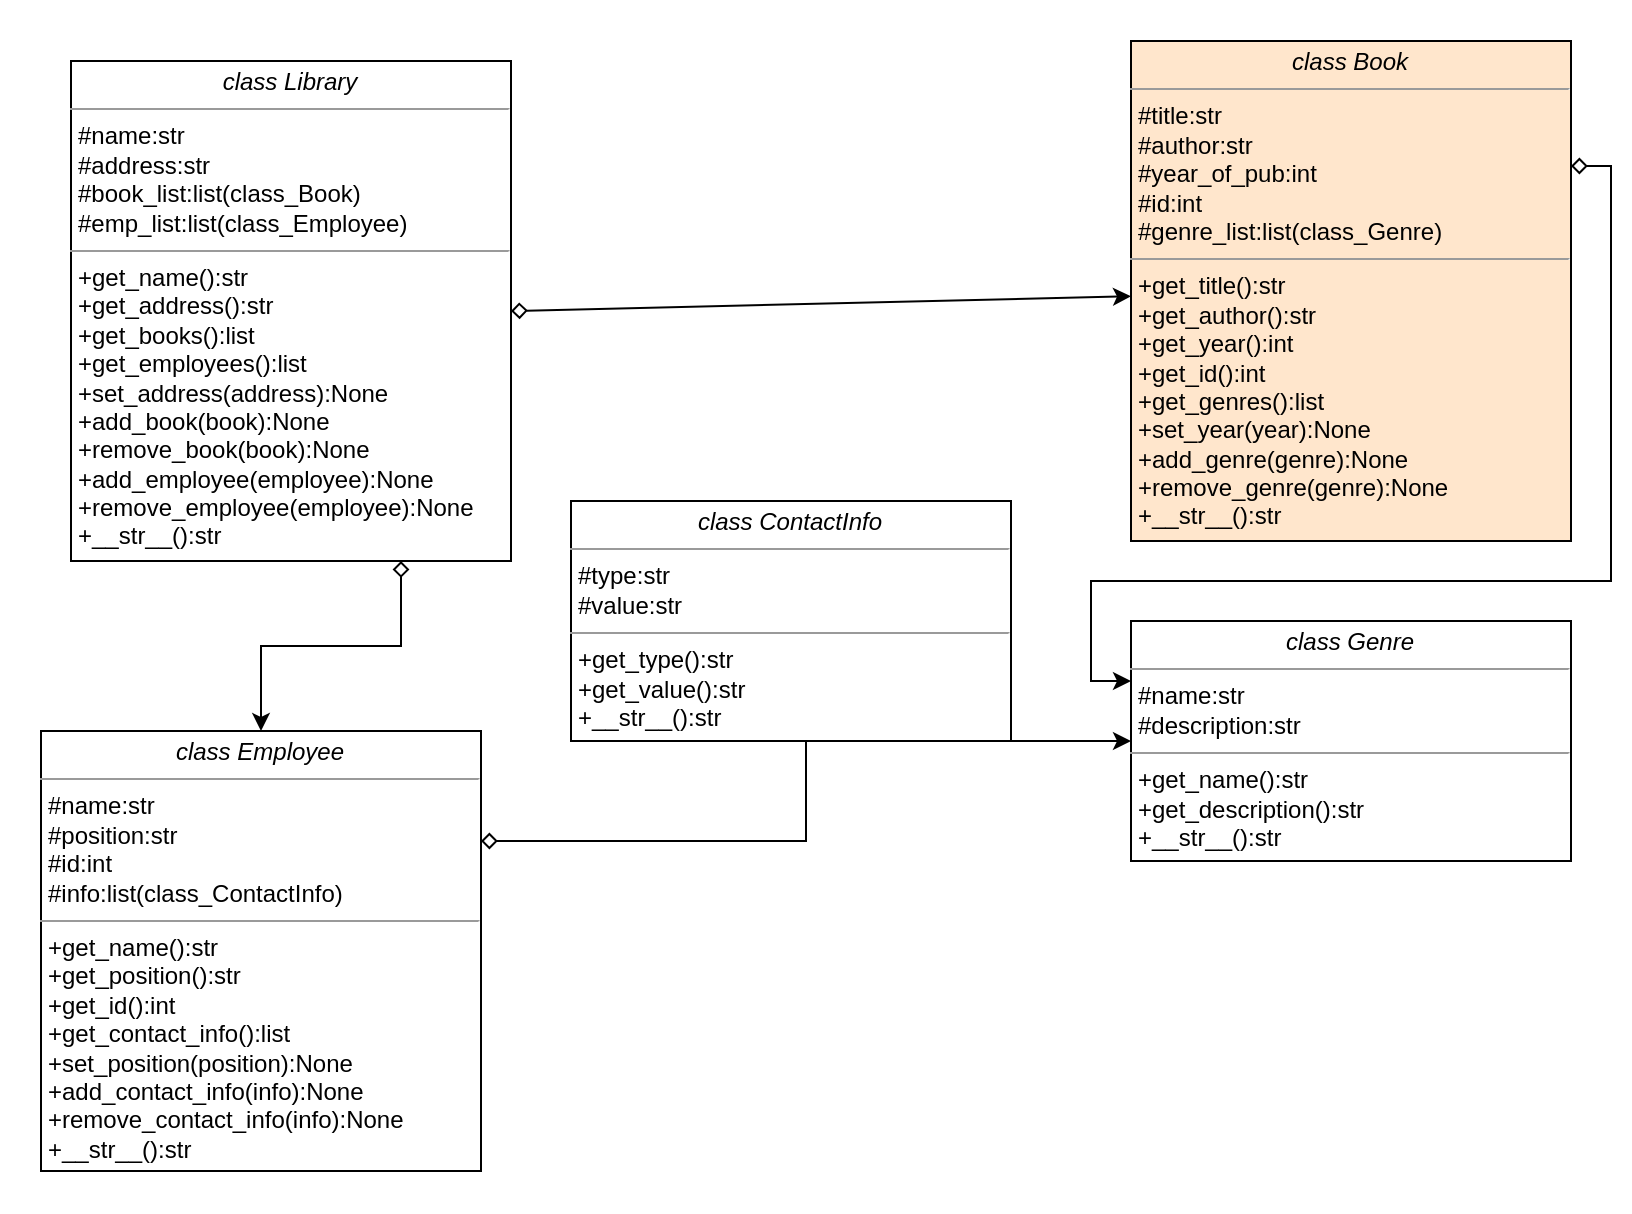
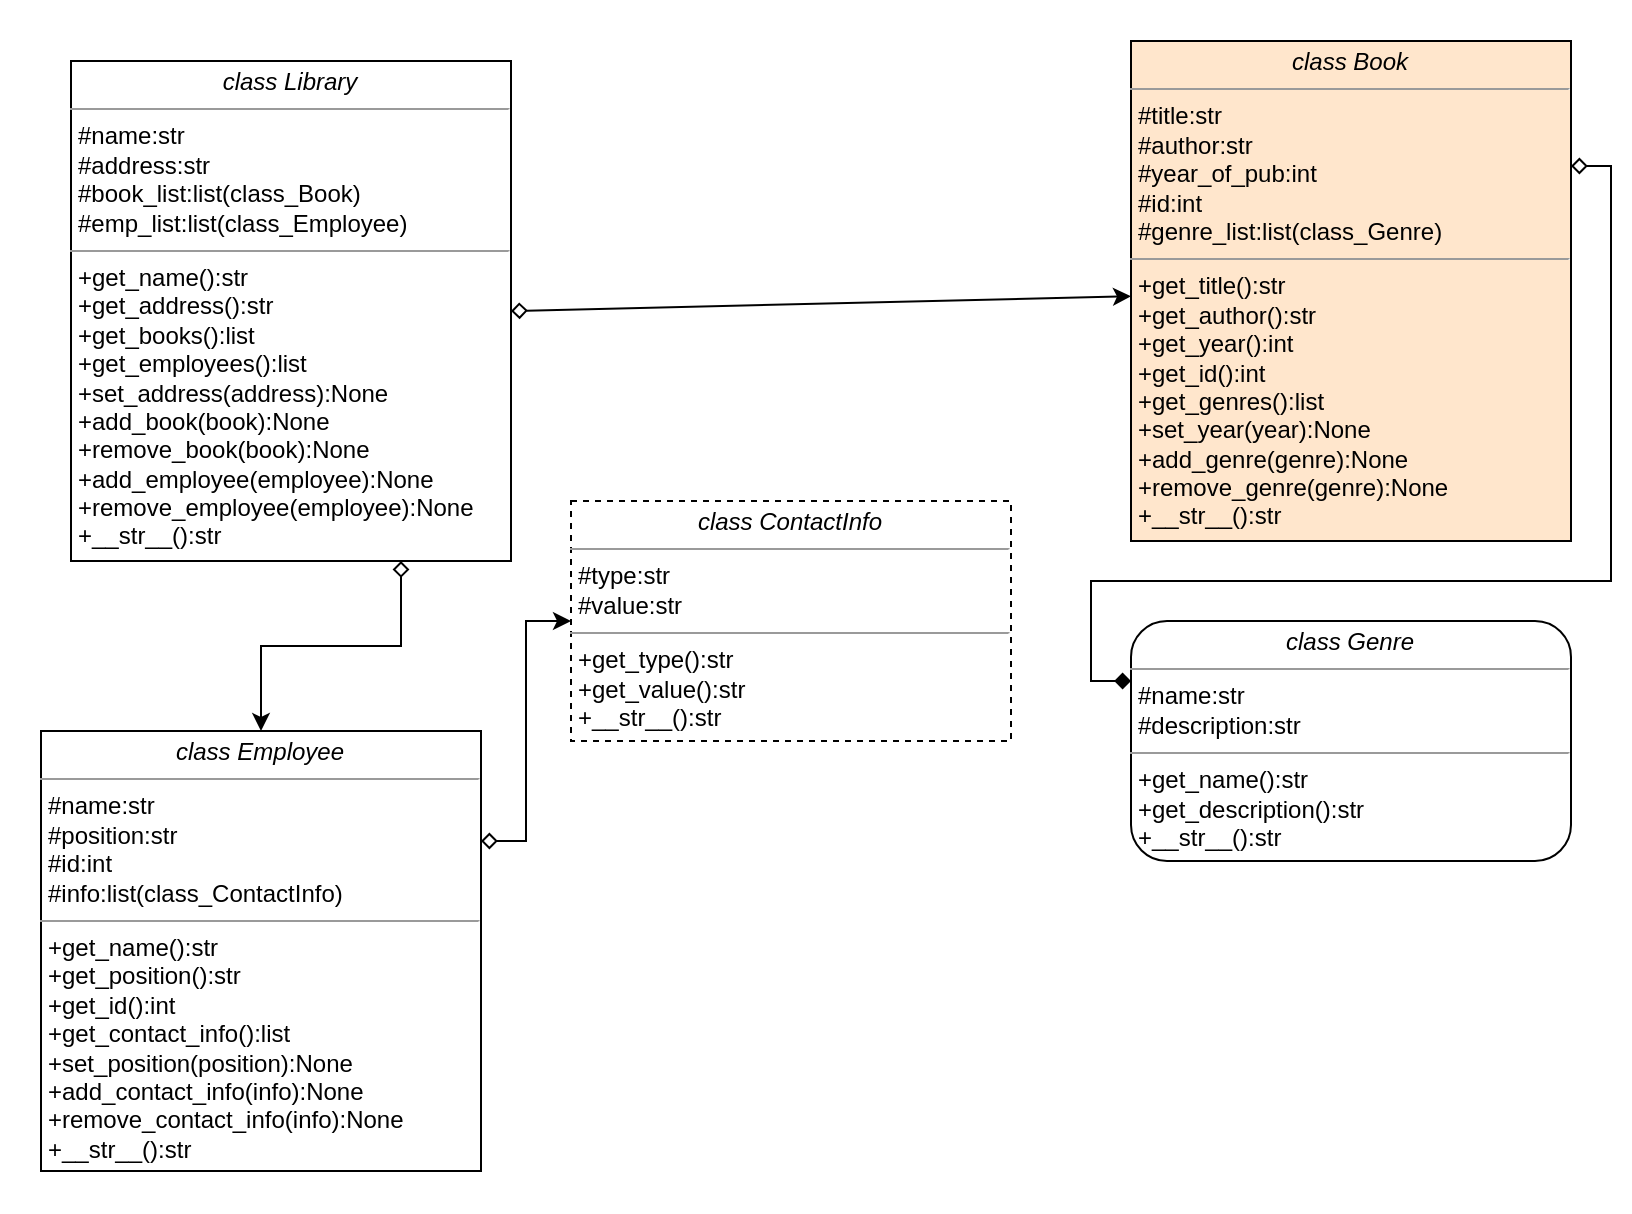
- <mxCell id="10" value="&lt;p style=&quot;margin:0px;margin-top:4px;text-align:center;&quot;&gt;&lt;i&gt;class ContactInfo&lt;/i&gt;&lt;/p&gt;&lt;hr size=&quot;1&quot;&gt;&lt;p style=&quot;margin:0px;margin-left:4px;&quot;&gt;#type:str&lt;br&gt;&lt;/p&gt;&lt;p style=&quot;margin:0px;margin-left:4px;&quot;&gt;#value:str&lt;/p&gt;&lt;hr size=&quot;1&quot;&gt;&lt;p style=&quot;margin:0px;margin-left:4px;&quot;&gt;+get_type():str&lt;/p&gt;&lt;p style=&quot;margin:0px;margin-left:4px;&quot;&gt;+get_value():str&lt;/p&gt;&lt;p style=&quot;margin:0px;margin-left:4px;&quot;&gt;+__str__():str&lt;/p&gt;&lt;p style=&quot;margin:0px;margin-left:4px;&quot;&gt;&lt;br&gt;&lt;/p&gt;" style="verticalAlign=top;align=left;overflow=fill;fontSize=12;fontFamily=Helvetica;html=1;rounded=0;shadow=0;comic=0;labelBackgroundColor=none;strokeWidth=1" parent="1" vertex="1"><mxGeometry x="285" y="250" width="220" height="120" as="geometry" /></mxCell>
+ <mxCell id="10" value="&lt;p style=&quot;margin:0px;margin-top:4px;text-align:center;&quot;&gt;&lt;i&gt;class ContactInfo&lt;/i&gt;&lt;/p&gt;&lt;hr size=&quot;1&quot;&gt;&lt;p style=&quot;margin:0px;margin-left:4px;&quot;&gt;#type:str&lt;br&gt;&lt;/p&gt;&lt;p style=&quot;margin:0px;margin-left:4px;&quot;&gt;#value:str&lt;/p&gt;&lt;hr size=&quot;1&quot;&gt;&lt;p style=&quot;margin:0px;margin-left:4px;&quot;&gt;+get_type():str&lt;/p&gt;&lt;p style=&quot;margin:0px;margin-left:4px;&quot;&gt;+get_value():str&lt;/p&gt;&lt;p style=&quot;margin:0px;margin-left:4px;&quot;&gt;+__str__():str&lt;/p&gt;&lt;p style=&quot;margin:0px;margin-left:4px;&quot;&gt;&lt;br&gt;&lt;/p&gt;" style="verticalAlign=top;align=left;overflow=fill;fontSize=12;fontFamily=Helvetica;html=1;rounded=0;shadow=0;comic=0;labelBackgroundColor=none;strokeWidth=1;dashed=1;" parent="1" vertex="1"><mxGeometry x="285" y="250" width="220" height="120" as="geometry" /></mxCell>
- <mxCell id="4" style="edgeStyle=orthogonalEdgeStyle;rounded=0;orthogonalLoop=1;jettySize=auto;html=1;exitX=1;exitY=0.25;exitDx=0;exitDy=0;entryX=0;entryY=0.25;entryDx=0;entryDy=0;startArrow=diamond;startFill=0;" parent="1" source="5" target="9" edge="1"><mxGeometry relative="1" as="geometry" /></mxCell>
+ <mxCell id="4" style="edgeStyle=orthogonalEdgeStyle;rounded=0;orthogonalLoop=1;jettySize=auto;html=1;exitX=1;exitY=0.25;exitDx=0;exitDy=0;entryX=0;entryY=0.25;entryDx=0;entryDy=0;startArrow=diamond;startFill=0;endArrow=diamond;" parent="1" source="5" target="9" edge="1"><mxGeometry relative="1" as="geometry" /></mxCell>
- <mxCell id="9" value="&lt;p style=&quot;margin:0px;margin-top:4px;text-align:center;&quot;&gt;&lt;i&gt;class Genre&lt;/i&gt;&lt;/p&gt;&lt;hr size=&quot;1&quot;&gt;&lt;p style=&quot;margin:0px;margin-left:4px;&quot;&gt;#name:str&lt;br&gt;&lt;/p&gt;&lt;p style=&quot;margin:0px;margin-left:4px;&quot;&gt;#description:str&lt;/p&gt;&lt;hr size=&quot;1&quot;&gt;&lt;p style=&quot;margin:0px;margin-left:4px;&quot;&gt;+get_name():str&lt;/p&gt;&lt;p style=&quot;margin:0px;margin-left:4px;&quot;&gt;+get_description():str&lt;/p&gt;&lt;p style=&quot;margin:0px;margin-left:4px;&quot;&gt;+__str__():str&lt;/p&gt;&lt;p style=&quot;margin:0px;margin-left:4px;&quot;&gt;&lt;br&gt;&lt;/p&gt;" style="verticalAlign=top;align=left;overflow=fill;fontSize=12;fontFamily=Helvetica;html=1;rounded=0;shadow=0;comic=0;labelBackgroundColor=none;strokeWidth=1" parent="1" vertex="1"><mxGeometry x="565" y="310" width="220" height="120" as="geometry" /></mxCell>
+ <mxCell id="9" value="&lt;p style=&quot;margin:0px;margin-top:4px;text-align:center;&quot;&gt;&lt;i&gt;class Genre&lt;/i&gt;&lt;/p&gt;&lt;hr size=&quot;1&quot;&gt;&lt;p style=&quot;margin:0px;margin-left:4px;&quot;&gt;#name:str&lt;br&gt;&lt;/p&gt;&lt;p style=&quot;margin:0px;margin-left:4px;&quot;&gt;#description:str&lt;/p&gt;&lt;hr size=&quot;1&quot;&gt;&lt;p style=&quot;margin:0px;margin-left:4px;&quot;&gt;+get_name():str&lt;/p&gt;&lt;p style=&quot;margin:0px;margin-left:4px;&quot;&gt;+get_description():str&lt;/p&gt;&lt;p style=&quot;margin:0px;margin-left:4px;&quot;&gt;+__str__():str&lt;/p&gt;&lt;p style=&quot;margin:0px;margin-left:4px;&quot;&gt;&lt;br&gt;&lt;/p&gt;" style="verticalAlign=top;align=left;overflow=fill;fontSize=12;fontFamily=Helvetica;html=1;shadow=0;comic=0;labelBackgroundColor=none;strokeWidth=1;rounded=1;" parent="1" vertex="1"><mxGeometry x="565" y="310" width="220" height="120" as="geometry" /></mxCell>
- <mxCell id="7" style="edgeStyle=orthogonalEdgeStyle;rounded=0;orthogonalLoop=1;jettySize=auto;html=1;exitX=1;exitY=0.25;exitDx=0;exitDy=0;startArrow=diamond;startFill=0;" parent="1" source="8" target="9" edge="1"><mxGeometry relative="1" as="geometry" /></mxCell>
+ <mxCell id="7" style="edgeStyle=orthogonalEdgeStyle;rounded=0;orthogonalLoop=1;jettySize=auto;html=1;exitX=1;exitY=0.25;exitDx=0;exitDy=0;startArrow=diamond;startFill=0;" parent="1" source="8" target="10" edge="1"><mxGeometry relative="1" as="geometry" /></mxCell>
